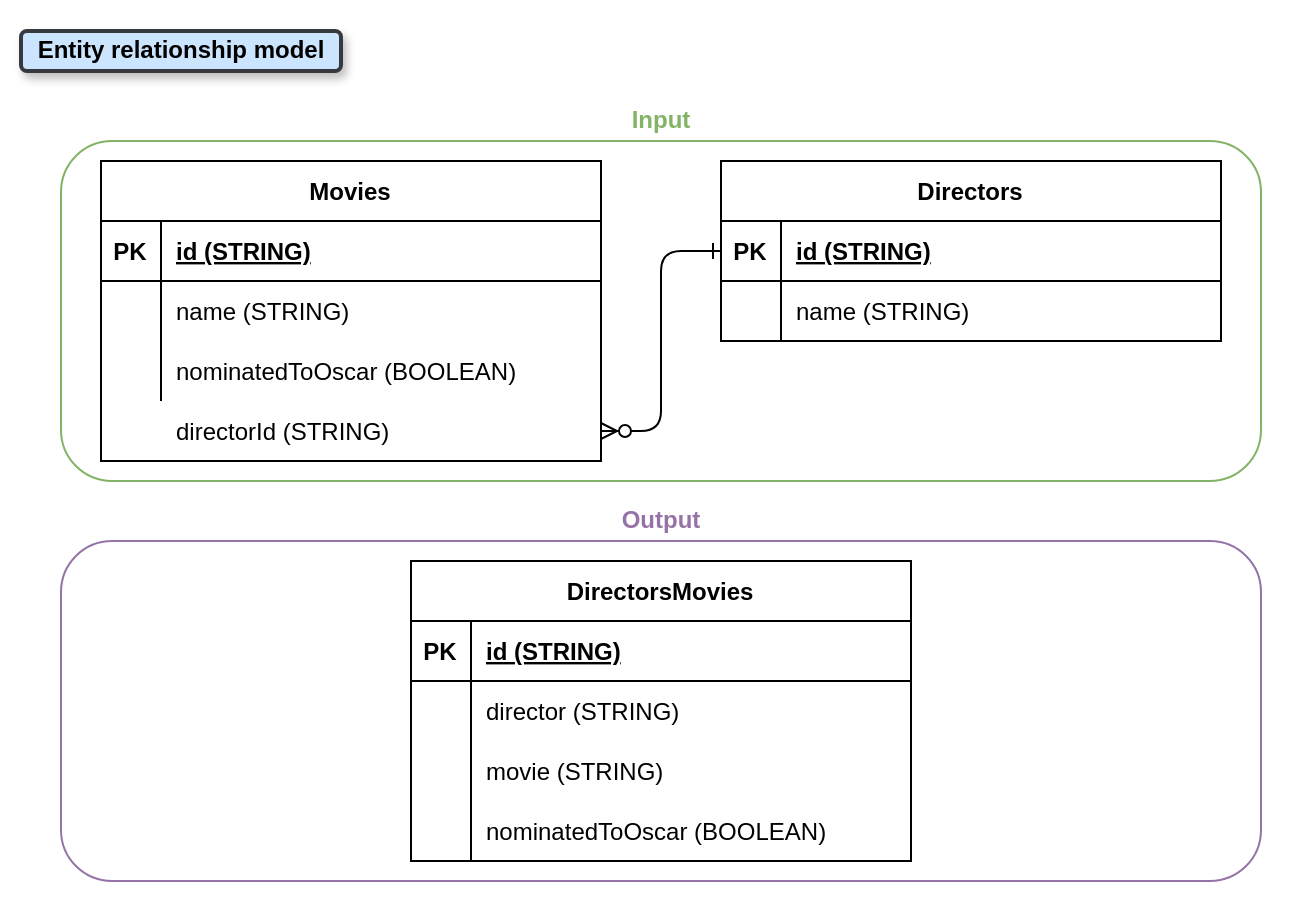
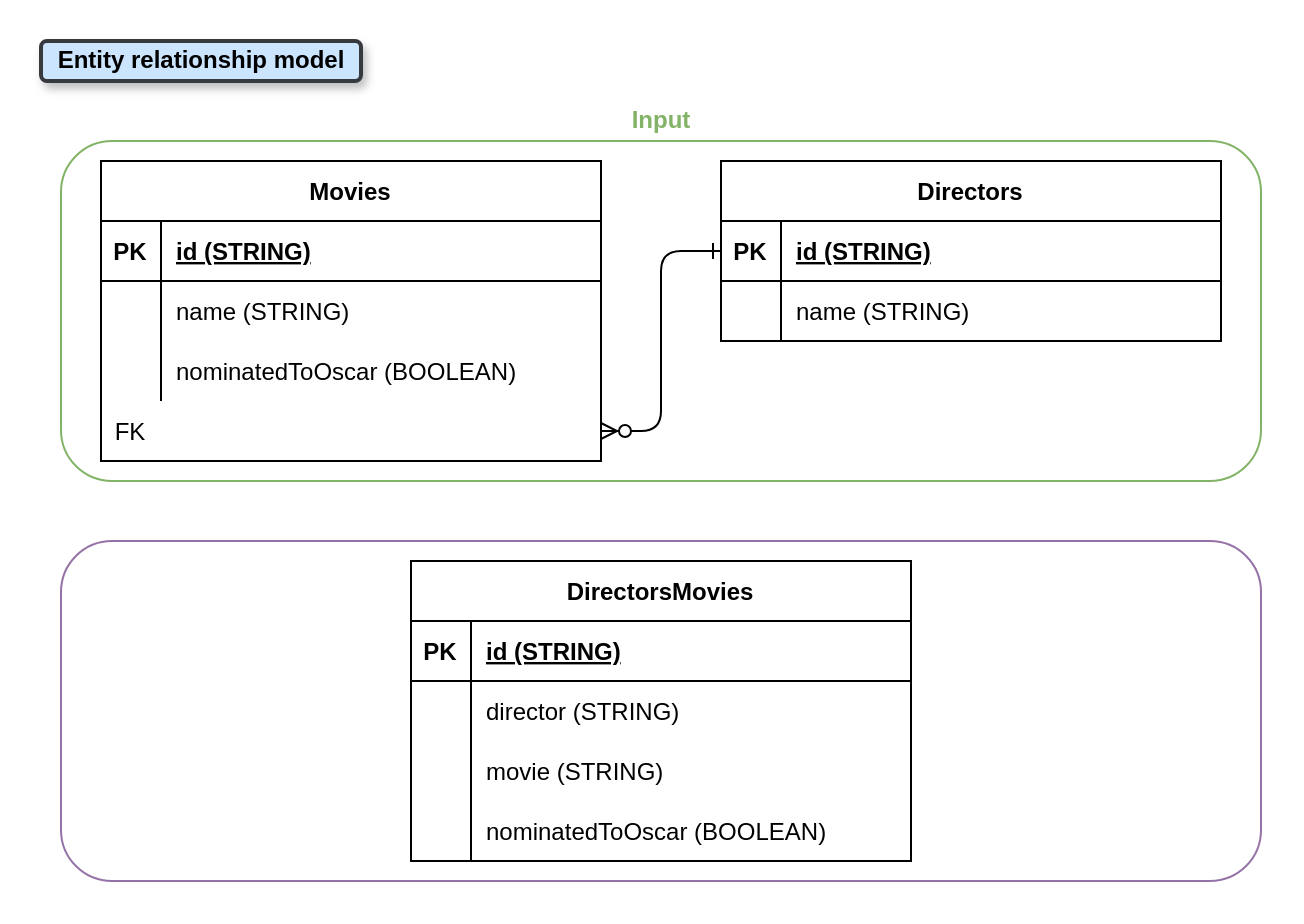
- <mxCell id="4" value="&lt;b&gt;Entity relationship model&lt;/b&gt;" style="text;html=1;align=center;verticalAlign=middle;resizable=0;points=[];autosize=1;strokeColor=#36393d;fillColor=#cce5ff;strokeWidth=2;rounded=1;glass=0;sketch=0;shadow=1;" parent="1" vertex="1"><mxGeometry x="10" y="15" width="160" height="20" as="geometry" /></mxCell>
+ <mxCell id="4" value="&lt;b&gt;Entity relationship model&lt;/b&gt;" style="text;html=1;align=center;verticalAlign=middle;resizable=0;points=[];autosize=1;strokeColor=#36393d;fillColor=#cce5ff;strokeWidth=2;rounded=1;glass=0;sketch=0;shadow=1;" parent="1" vertex="1"><mxGeometry x="20" y="20" width="160" height="20" as="geometry" /></mxCell>
+ <mxCell id="17" value="FK" style="shape=partialRectangle;overflow=hidden;connectable=0;fillColor=none;top=0;left=0;bottom=0;right=0;" parent="16" vertex="1"><mxGeometry width="30" height="30" as="geometry" /></mxCell>
- <mxCell id="18" value="directorId (STRING)" style="shape=partialRectangle;overflow=hidden;connectable=0;fillColor=none;top=0;left=0;bottom=0;right=0;align=left;spacingLeft=6;" parent="16" vertex="1"><mxGeometry x="30" width="220" height="30" as="geometry" /></mxCell>
- <mxCell id="27" value="&lt;b&gt;&lt;font color=&quot;#9673a6&quot;&gt;Output&lt;/font&gt;&lt;/b&gt;" style="text;html=1;align=center;verticalAlign=middle;resizable=0;points=[];autosize=1;" parent="1" vertex="1"><mxGeometry x="305" y="250" width="50" height="20" as="geometry" /></mxCell>
